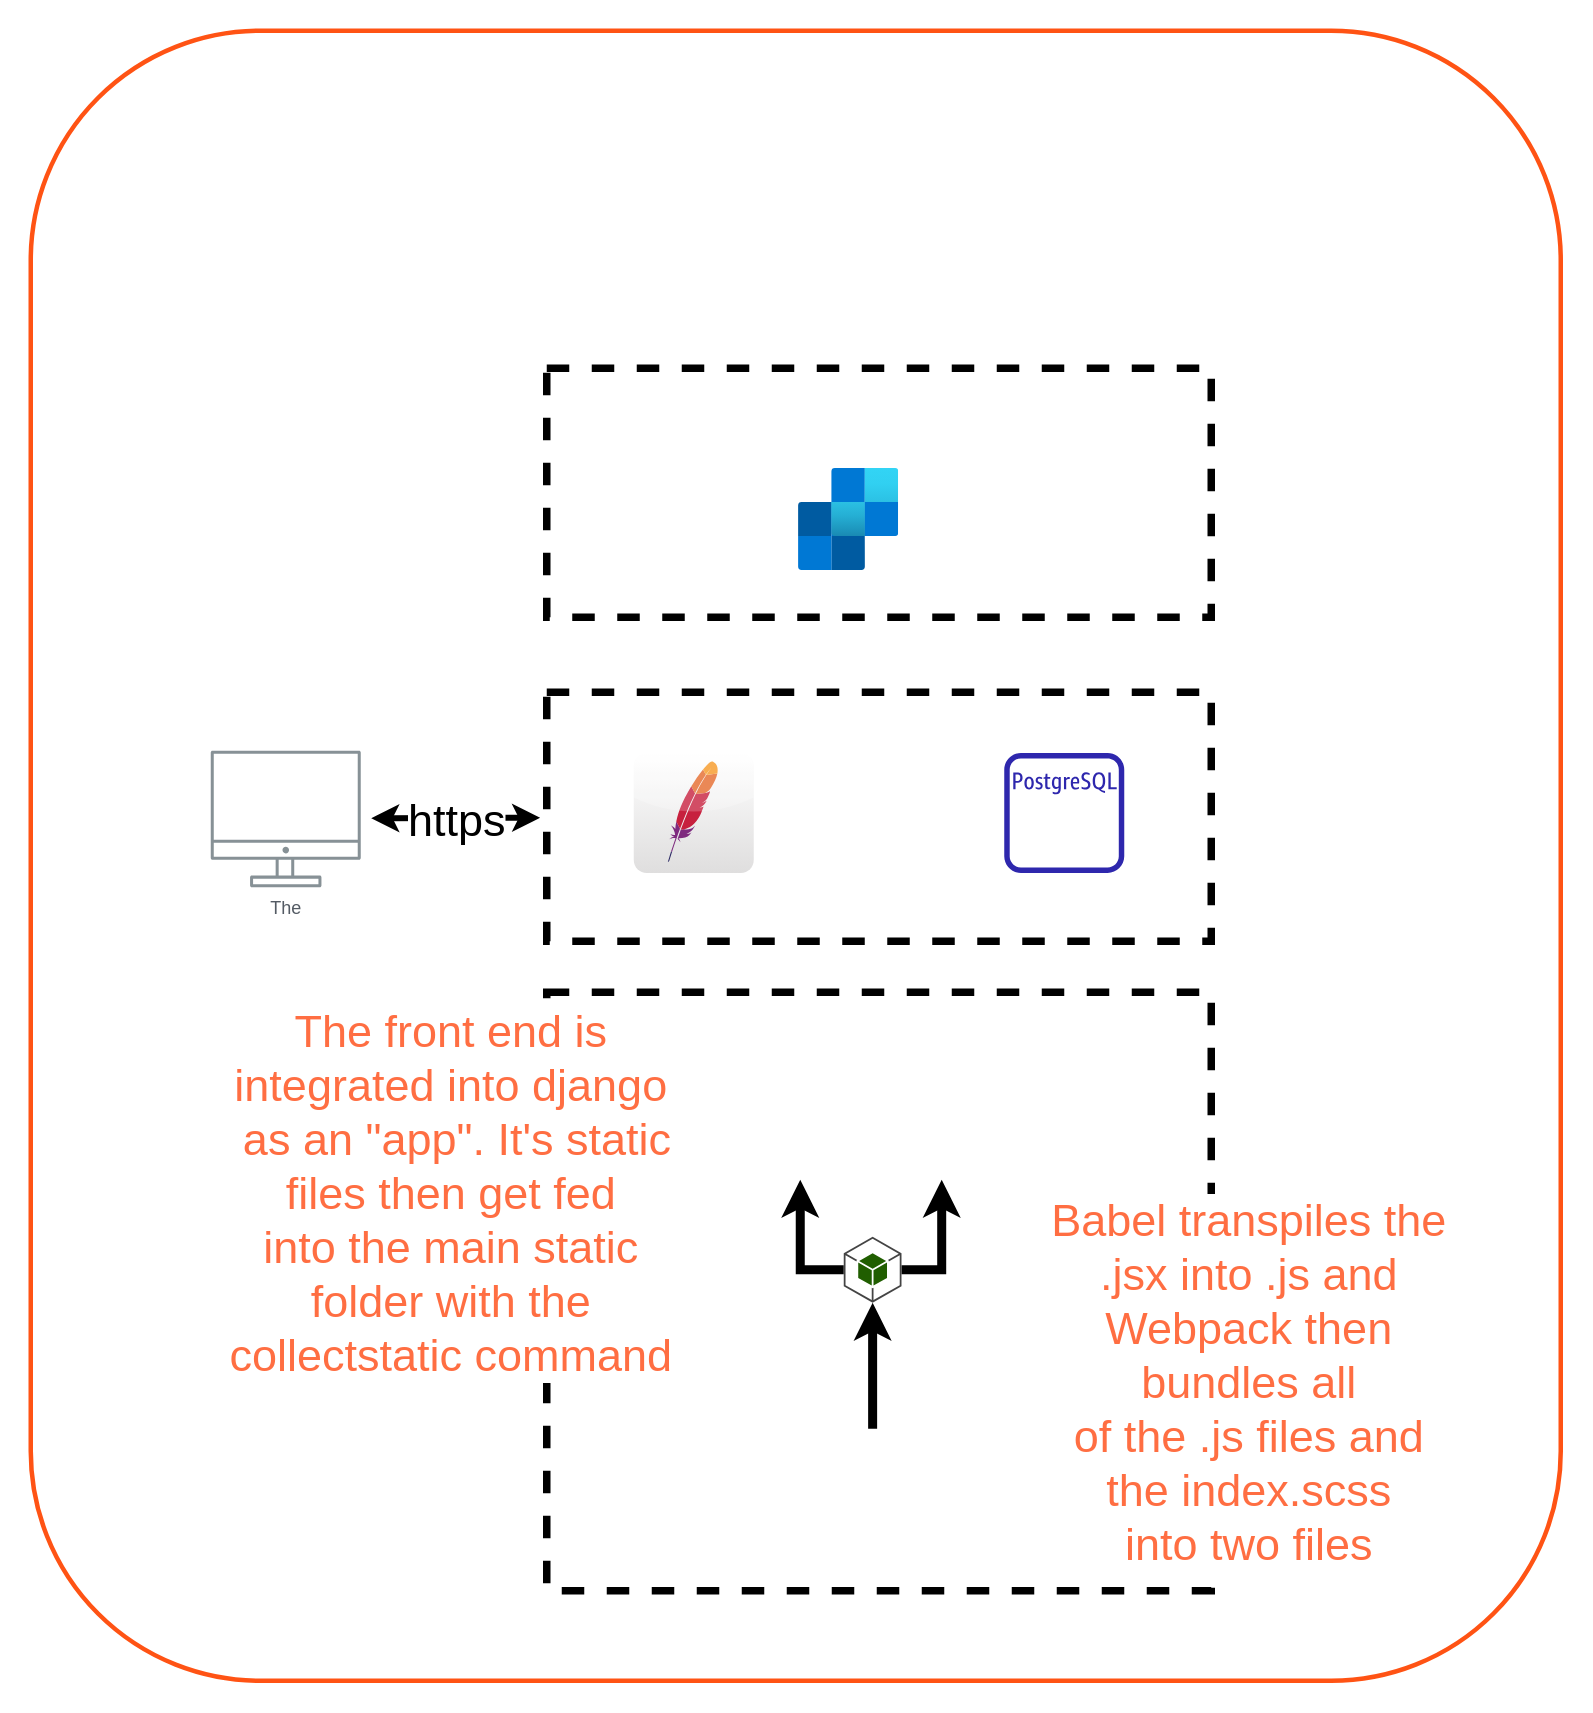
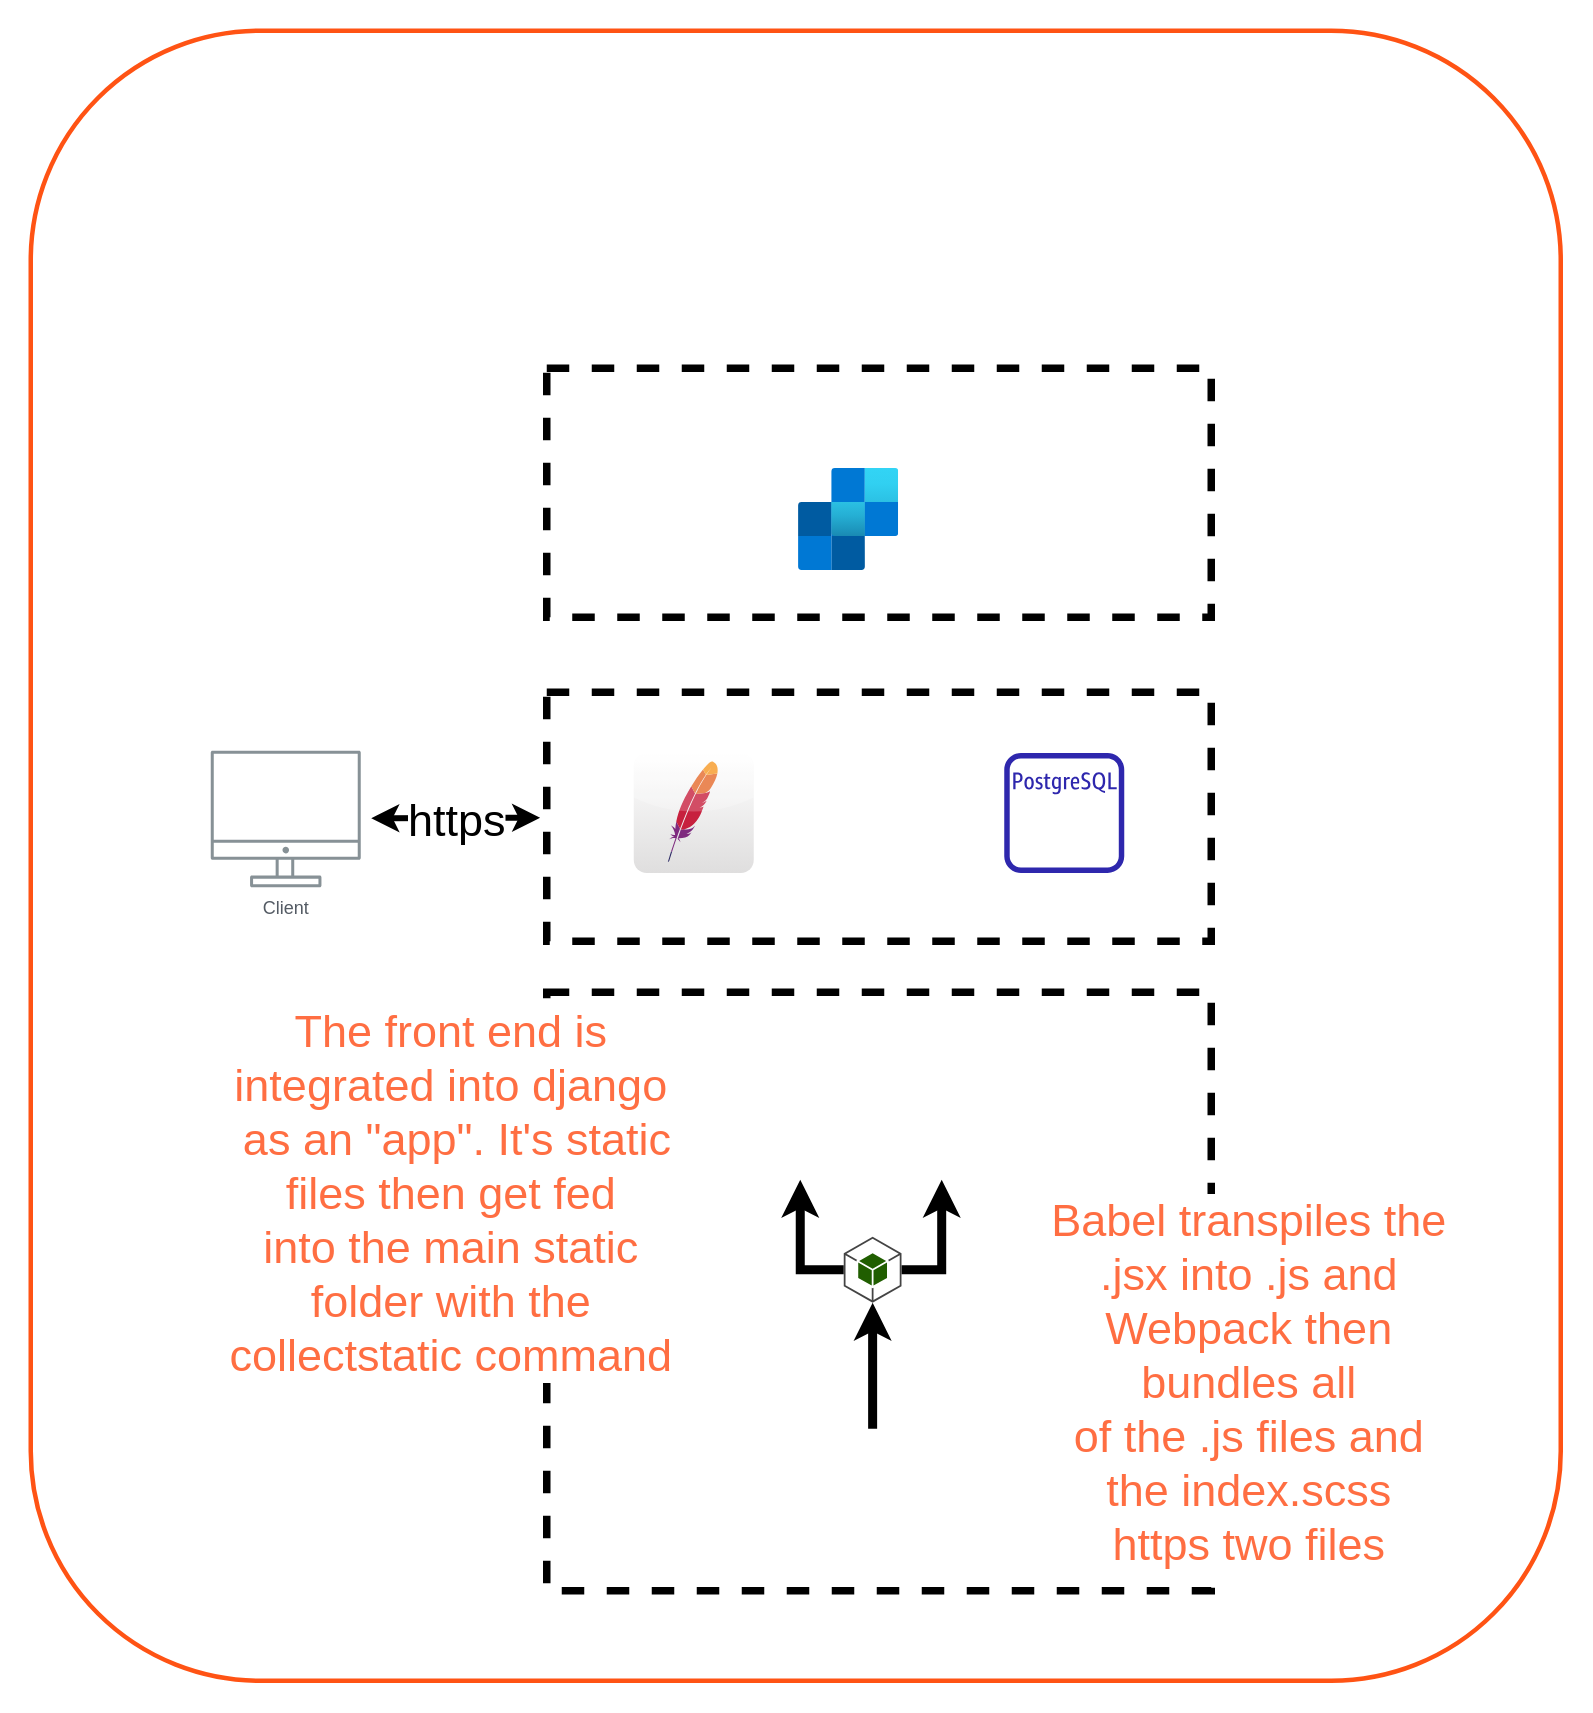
- <mxCell id="6" value="&lt;div&gt;The&lt;/div&gt;&lt;div&gt;&lt;br&gt;&lt;/div&gt;" style="outlineConnect=0;gradientColor=none;fontColor=#545B64;strokeColor=none;fillColor=#879196;dashed=0;verticalLabelPosition=bottom;verticalAlign=top;align=center;html=1;fontSize=12;fontStyle=0;aspect=fixed;shape=mxgraph.aws4.illustration_desktop;pointerEvents=1;labelBackgroundColor=#ffffff;" parent="1" vertex="1"><mxGeometry x="140" y="500" width="100" height="91" as="geometry" /></mxCell>
+ <mxCell id="6" value="&lt;div&gt;Client&lt;/div&gt;&lt;div&gt;&lt;br&gt;&lt;/div&gt;" style="outlineConnect=0;gradientColor=none;fontColor=#545B64;strokeColor=none;fillColor=#879196;dashed=0;verticalLabelPosition=bottom;verticalAlign=top;align=center;html=1;fontSize=12;fontStyle=0;aspect=fixed;shape=mxgraph.aws4.illustration_desktop;pointerEvents=1;labelBackgroundColor=#ffffff;" parent="1" vertex="1"><mxGeometry x="140" y="500" width="100" height="91" as="geometry" /></mxCell>
- <mxCell id="20" value="&lt;div style=&quot;font-size: 30px;&quot;&gt;&lt;font style=&quot;font-size: 30px;&quot; color=&quot;#FF6E42&quot;&gt;Babel transpiles the &lt;br&gt;&lt;/font&gt;&lt;/div&gt;&lt;div style=&quot;font-size: 30px;&quot;&gt;&lt;font style=&quot;font-size: 30px;&quot; color=&quot;#FF6E42&quot;&gt;.jsx into .js and &lt;br&gt;&lt;/font&gt;&lt;/div&gt;&lt;div style=&quot;font-size: 30px;&quot;&gt;&lt;font style=&quot;font-size: 30px;&quot; color=&quot;#FF6E42&quot;&gt;Webpack then &lt;br&gt;&lt;/font&gt;&lt;/div&gt;&lt;div style=&quot;font-size: 30px;&quot;&gt;&lt;font style=&quot;font-size: 30px;&quot; color=&quot;#FF6E42&quot;&gt;bundles all &lt;br&gt;&lt;/font&gt;&lt;/div&gt;&lt;div style=&quot;font-size: 30px;&quot;&gt;&lt;font style=&quot;font-size: 30px;&quot; color=&quot;#FF6E42&quot;&gt;of the .js files and &lt;br&gt;&lt;/font&gt;&lt;/div&gt;&lt;div style=&quot;font-size: 30px;&quot;&gt;&lt;font style=&quot;font-size: 30px;&quot; color=&quot;#FF6E42&quot;&gt;the index.scss &lt;br&gt;&lt;/font&gt;&lt;/div&gt;&lt;div style=&quot;font-size: 30px;&quot;&gt;&lt;font style=&quot;font-size: 30px;&quot; color=&quot;#FF6E42&quot;&gt;into two files&lt;/font&gt;&lt;/div&gt;" style="text;html=1;align=center;verticalAlign=middle;resizable=0;points=[];autosize=1;strokeColor=none;fillColor=none;fontColor=#FF6E42;labelBackgroundColor=default;" vertex="1" parent="1"><mxGeometry x="687" y="786" width="290" height="270" as="geometry" /></mxCell>
+ <mxCell id="20" value="&lt;div style=&quot;font-size: 30px;&quot;&gt;&lt;font style=&quot;font-size: 30px;&quot; color=&quot;#FF6E42&quot;&gt;Babel transpiles the &lt;br&gt;&lt;/font&gt;&lt;/div&gt;&lt;div style=&quot;font-size: 30px;&quot;&gt;&lt;font style=&quot;font-size: 30px;&quot; color=&quot;#FF6E42&quot;&gt;.jsx into .js and &lt;br&gt;&lt;/font&gt;&lt;/div&gt;&lt;div style=&quot;font-size: 30px;&quot;&gt;&lt;font style=&quot;font-size: 30px;&quot; color=&quot;#FF6E42&quot;&gt;Webpack then &lt;br&gt;&lt;/font&gt;&lt;/div&gt;&lt;div style=&quot;font-size: 30px;&quot;&gt;&lt;font style=&quot;font-size: 30px;&quot; color=&quot;#FF6E42&quot;&gt;bundles all &lt;br&gt;&lt;/font&gt;&lt;/div&gt;&lt;div style=&quot;font-size: 30px;&quot;&gt;&lt;font style=&quot;font-size: 30px;&quot; color=&quot;#FF6E42&quot;&gt;of the .js files and &lt;br&gt;&lt;/font&gt;&lt;/div&gt;&lt;div style=&quot;font-size: 30px;&quot;&gt;&lt;font style=&quot;font-size: 30px;&quot; color=&quot;#FF6E42&quot;&gt;the index.scss &lt;br&gt;&lt;/font&gt;&lt;/div&gt;&lt;div style=&quot;font-size: 30px;&quot;&gt;&lt;font style=&quot;font-size: 30px;&quot; color=&quot;#FF6E42&quot;&gt;https two files&lt;/font&gt;&lt;/div&gt;" style="text;html=1;align=center;verticalAlign=middle;resizable=0;points=[];autosize=1;strokeColor=none;fillColor=none;fontColor=#FF6E42;labelBackgroundColor=default;" vertex="1" parent="1"><mxGeometry x="687" y="786" width="290" height="270" as="geometry" /></mxCell>
